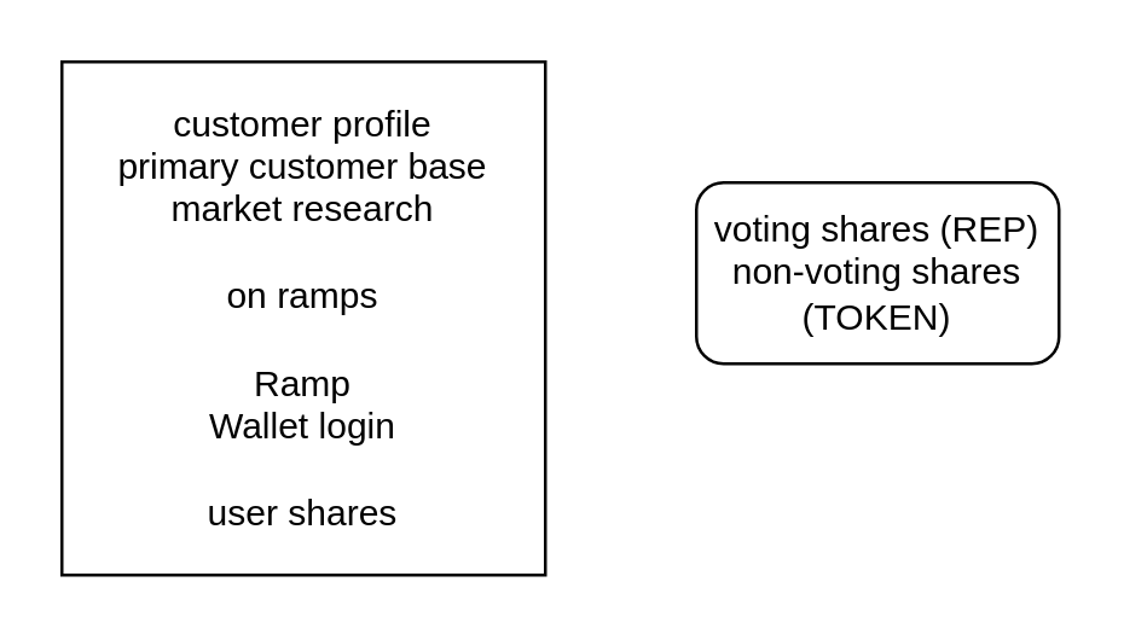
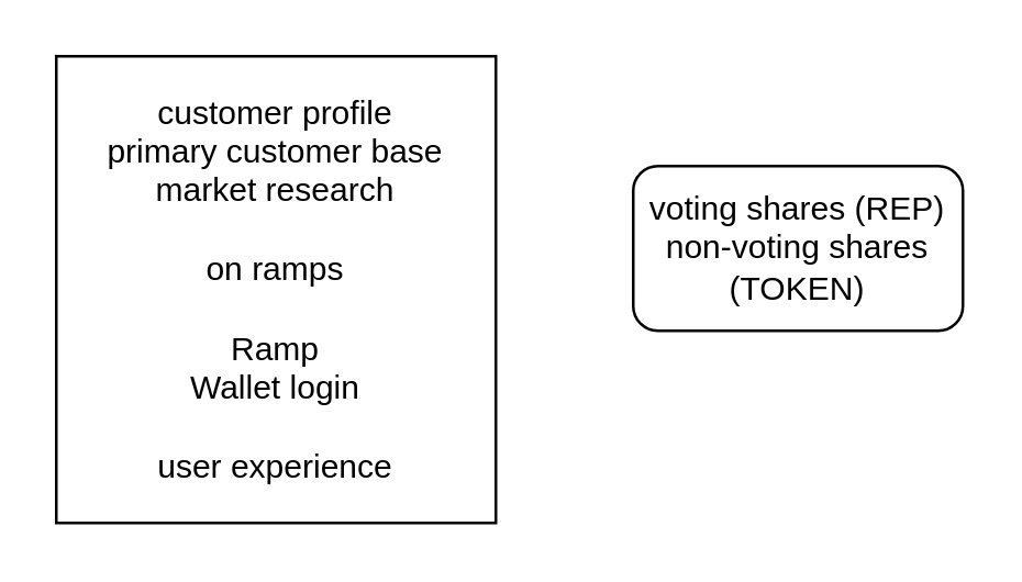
- <mxCell id="2" value="customer profile&lt;br&gt;primary customer base&lt;br&gt;market research&lt;br&gt;&lt;br&gt;on ramps&lt;br&gt;&lt;br&gt;Ramp&lt;br&gt;Wallet login&lt;br&gt;&lt;br&gt;user shares&lt;br&gt;" style="rounded=0;whiteSpace=wrap;html=1;" vertex="1" parent="1"><mxGeometry x="20" y="20" width="160" height="170" as="geometry" /></mxCell>
+ <mxCell id="2" value="customer profile&lt;br&gt;primary customer base&lt;br&gt;market research&lt;br&gt;&lt;br&gt;on ramps&lt;br&gt;&lt;br&gt;Ramp&lt;br&gt;Wallet login&lt;br&gt;&lt;br&gt;user experience&lt;br&gt;" style="rounded=0;whiteSpace=wrap;html=1;" vertex="1" parent="1"><mxGeometry x="20" y="20" width="160" height="170" as="geometry" /></mxCell>
